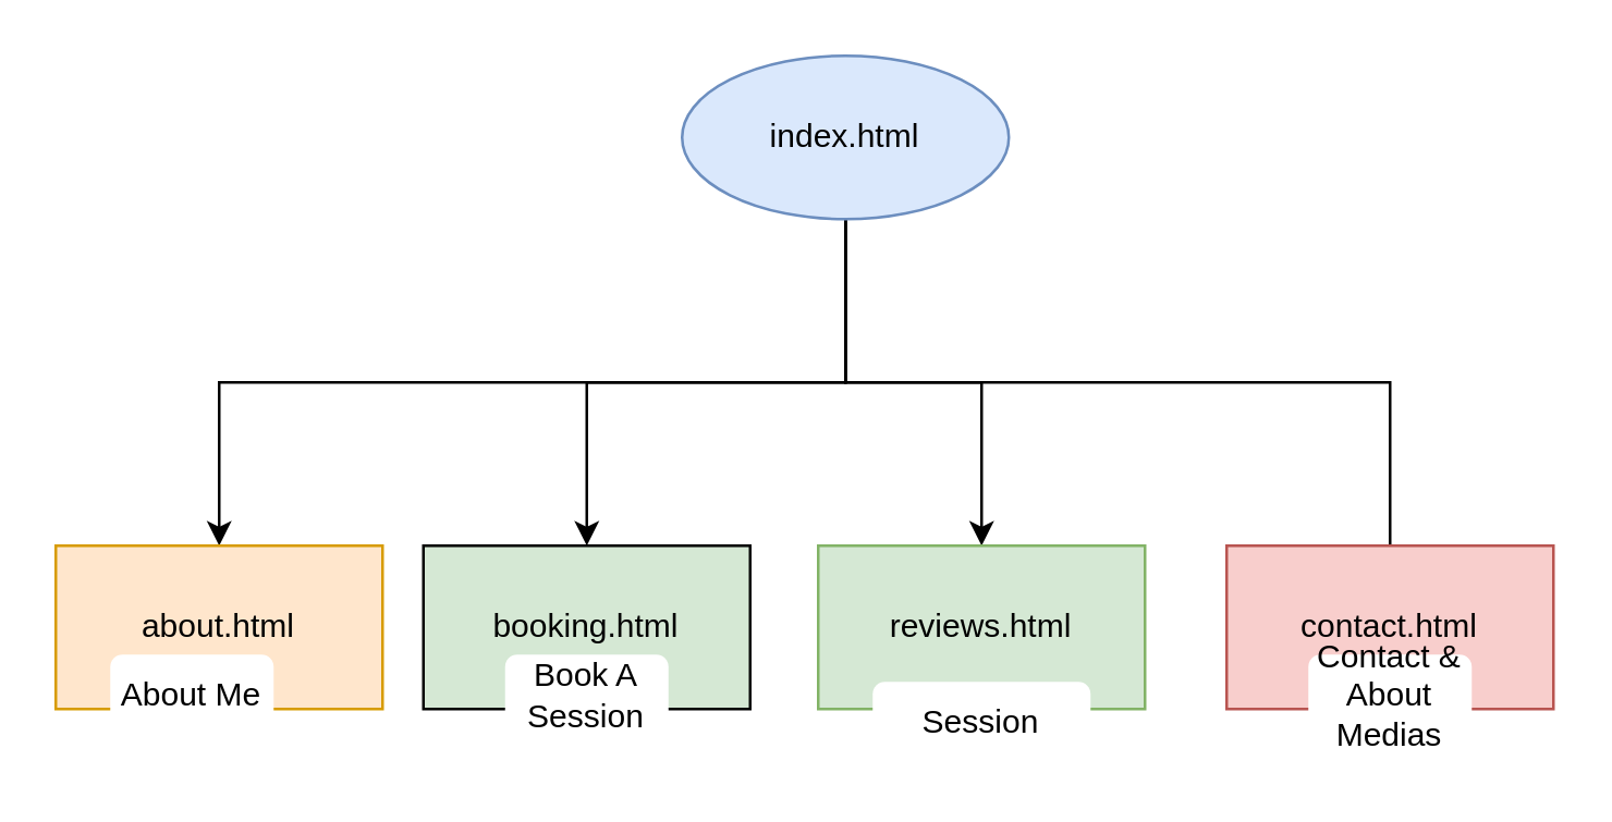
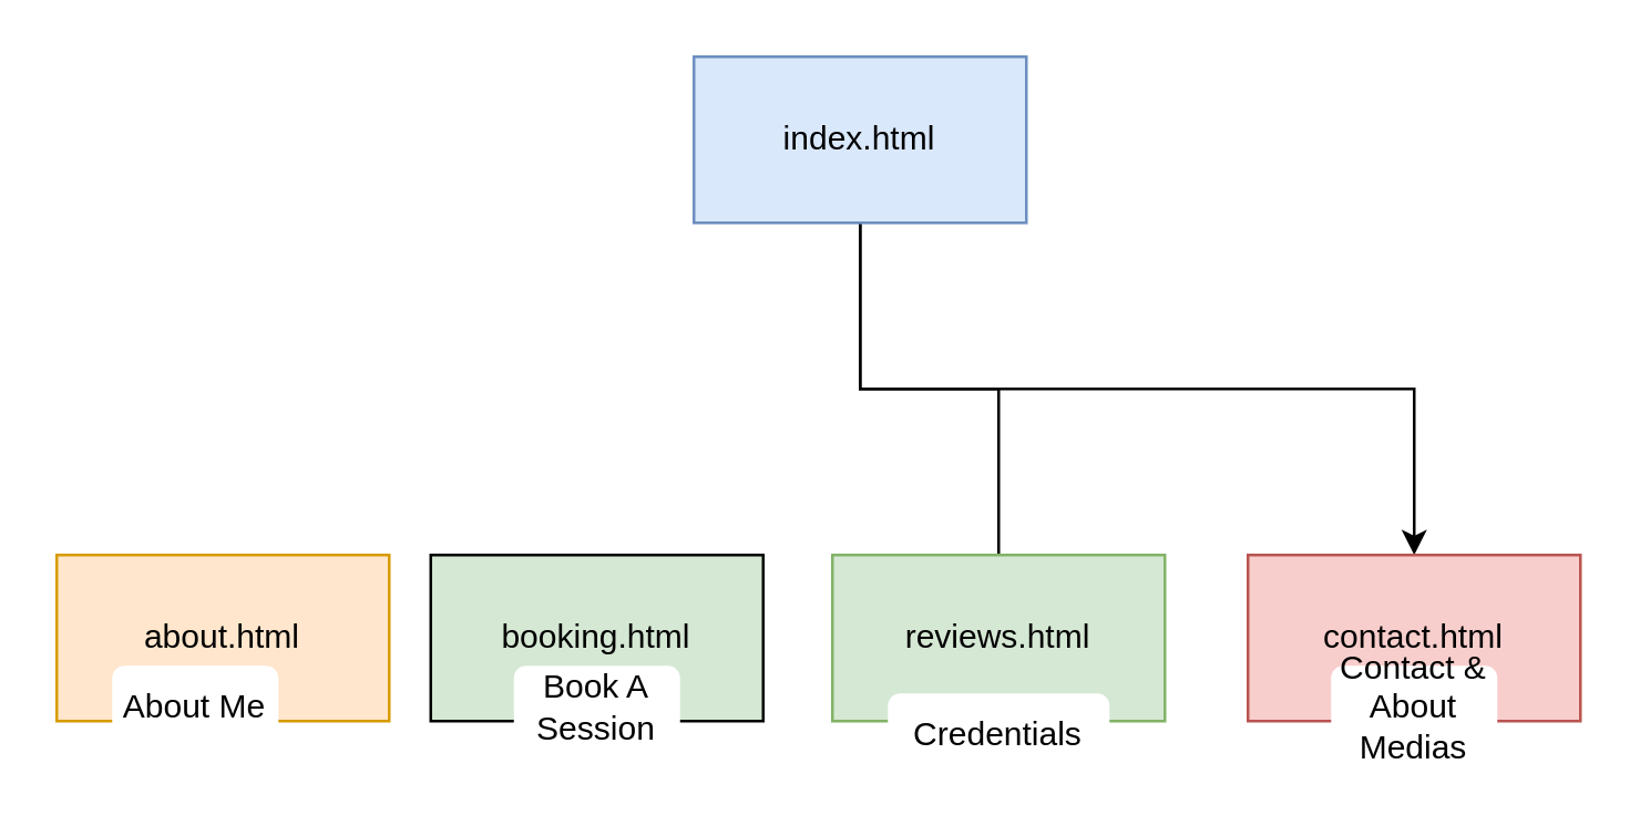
- <mxCell id="6" value="index.html" style="ellipse;whiteSpace=wrap;html=1;fillColor=#dae8fc;strokeColor=#6c8ebf;" vertex="1" parent="1"><mxGeometry x="250" y="20" width="120" height="60" as="geometry" /></mxCell>
+ <mxCell id="6" value="index.html" style="rounded=0;whiteSpace=wrap;html=1;fillColor=#dae8fc;strokeColor=#6c8ebf;" vertex="1" parent="1"><mxGeometry x="250" y="20" width="120" height="60" as="geometry" /></mxCell>
- <mxCell id="2" style="edgeStyle=orthogonalEdgeStyle;rounded=0;orthogonalLoop=1;jettySize=auto;html=1;" edge="1" parent="1" source="6" target="7"><mxGeometry relative="1" as="geometry"><mxPoint x="160" y="310" as="targetPoint" /><Array as="points"><mxPoint x="310" y="140" /><mxPoint x="80" y="140" /></Array></mxGeometry></mxCell>
- <mxCell id="3" style="edgeStyle=orthogonalEdgeStyle;rounded=0;orthogonalLoop=1;jettySize=auto;html=1;" edge="1" parent="1" source="6" target="8"><mxGeometry relative="1" as="geometry" /></mxCell>
- <mxCell id="4" style="edgeStyle=orthogonalEdgeStyle;rounded=0;orthogonalLoop=1;jettySize=auto;html=1;entryX=0.5;entryY=0;entryDx=0;entryDy=0;" edge="1" parent="1" source="6" target="9"><mxGeometry relative="1" as="geometry"><Array as="points"><mxPoint x="310" y="140" /><mxPoint x="360" y="140" /></Array></mxGeometry></mxCell>
+ <mxCell id="4" style="edgeStyle=orthogonalEdgeStyle;rounded=0;orthogonalLoop=1;jettySize=auto;html=1;entryX=0.5;entryY=0;entryDx=0;entryDy=0;endArrow=none;" edge="1" parent="1" source="6" target="9"><mxGeometry relative="1" as="geometry"><Array as="points"><mxPoint x="310" y="140" /><mxPoint x="360" y="140" /></Array></mxGeometry></mxCell>
- <mxCell id="5" style="edgeStyle=orthogonalEdgeStyle;rounded=0;orthogonalLoop=1;jettySize=auto;html=1;endArrow=none;" edge="1" parent="1" source="6" target="10"><mxGeometry relative="1" as="geometry"><Array as="points"><mxPoint x="310" y="140" /><mxPoint x="510" y="140" /></Array></mxGeometry></mxCell>
+ <mxCell id="5" style="edgeStyle=orthogonalEdgeStyle;rounded=0;orthogonalLoop=1;jettySize=auto;html=1;" edge="1" parent="1" source="6" target="10"><mxGeometry relative="1" as="geometry"><Array as="points"><mxPoint x="310" y="140" /><mxPoint x="510" y="140" /></Array></mxGeometry></mxCell>
- <mxCell id="13" value="Session" style="text;html=1;align=center;verticalAlign=middle;whiteSpace=wrap;rounded=1;fillColor=default;" vertex="1" parent="1"><mxGeometry x="320" y="250" width="80" height="30" as="geometry" /></mxCell>
+ <mxCell id="13" value="Credentials" style="text;html=1;align=center;verticalAlign=middle;whiteSpace=wrap;rounded=1;fillColor=default;" vertex="1" parent="1"><mxGeometry x="320" y="250" width="80" height="30" as="geometry" /></mxCell>
